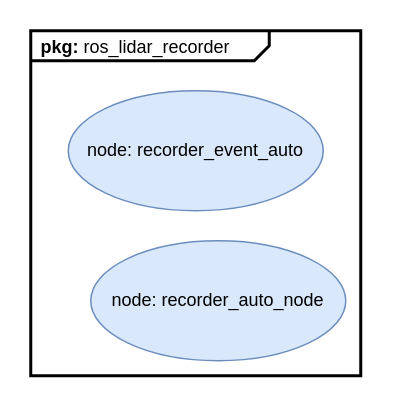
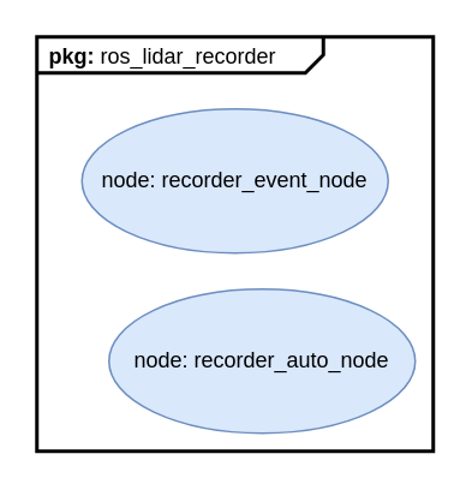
- <mxCell id="4" value="node: recorder_event_auto" style="ellipse;whiteSpace=wrap;html=1;fillColor=#dae8fc;strokeColor=#6c8ebf;" vertex="1" parent="1"><mxGeometry x="45" y="60" width="170" height="80" as="geometry" /></mxCell>
+ <mxCell id="4" value="node: recorder_event_node" style="ellipse;whiteSpace=wrap;html=1;fillColor=#dae8fc;strokeColor=#6c8ebf;" vertex="1" parent="1"><mxGeometry x="45" y="60" width="170" height="80" as="geometry" /></mxCell>
